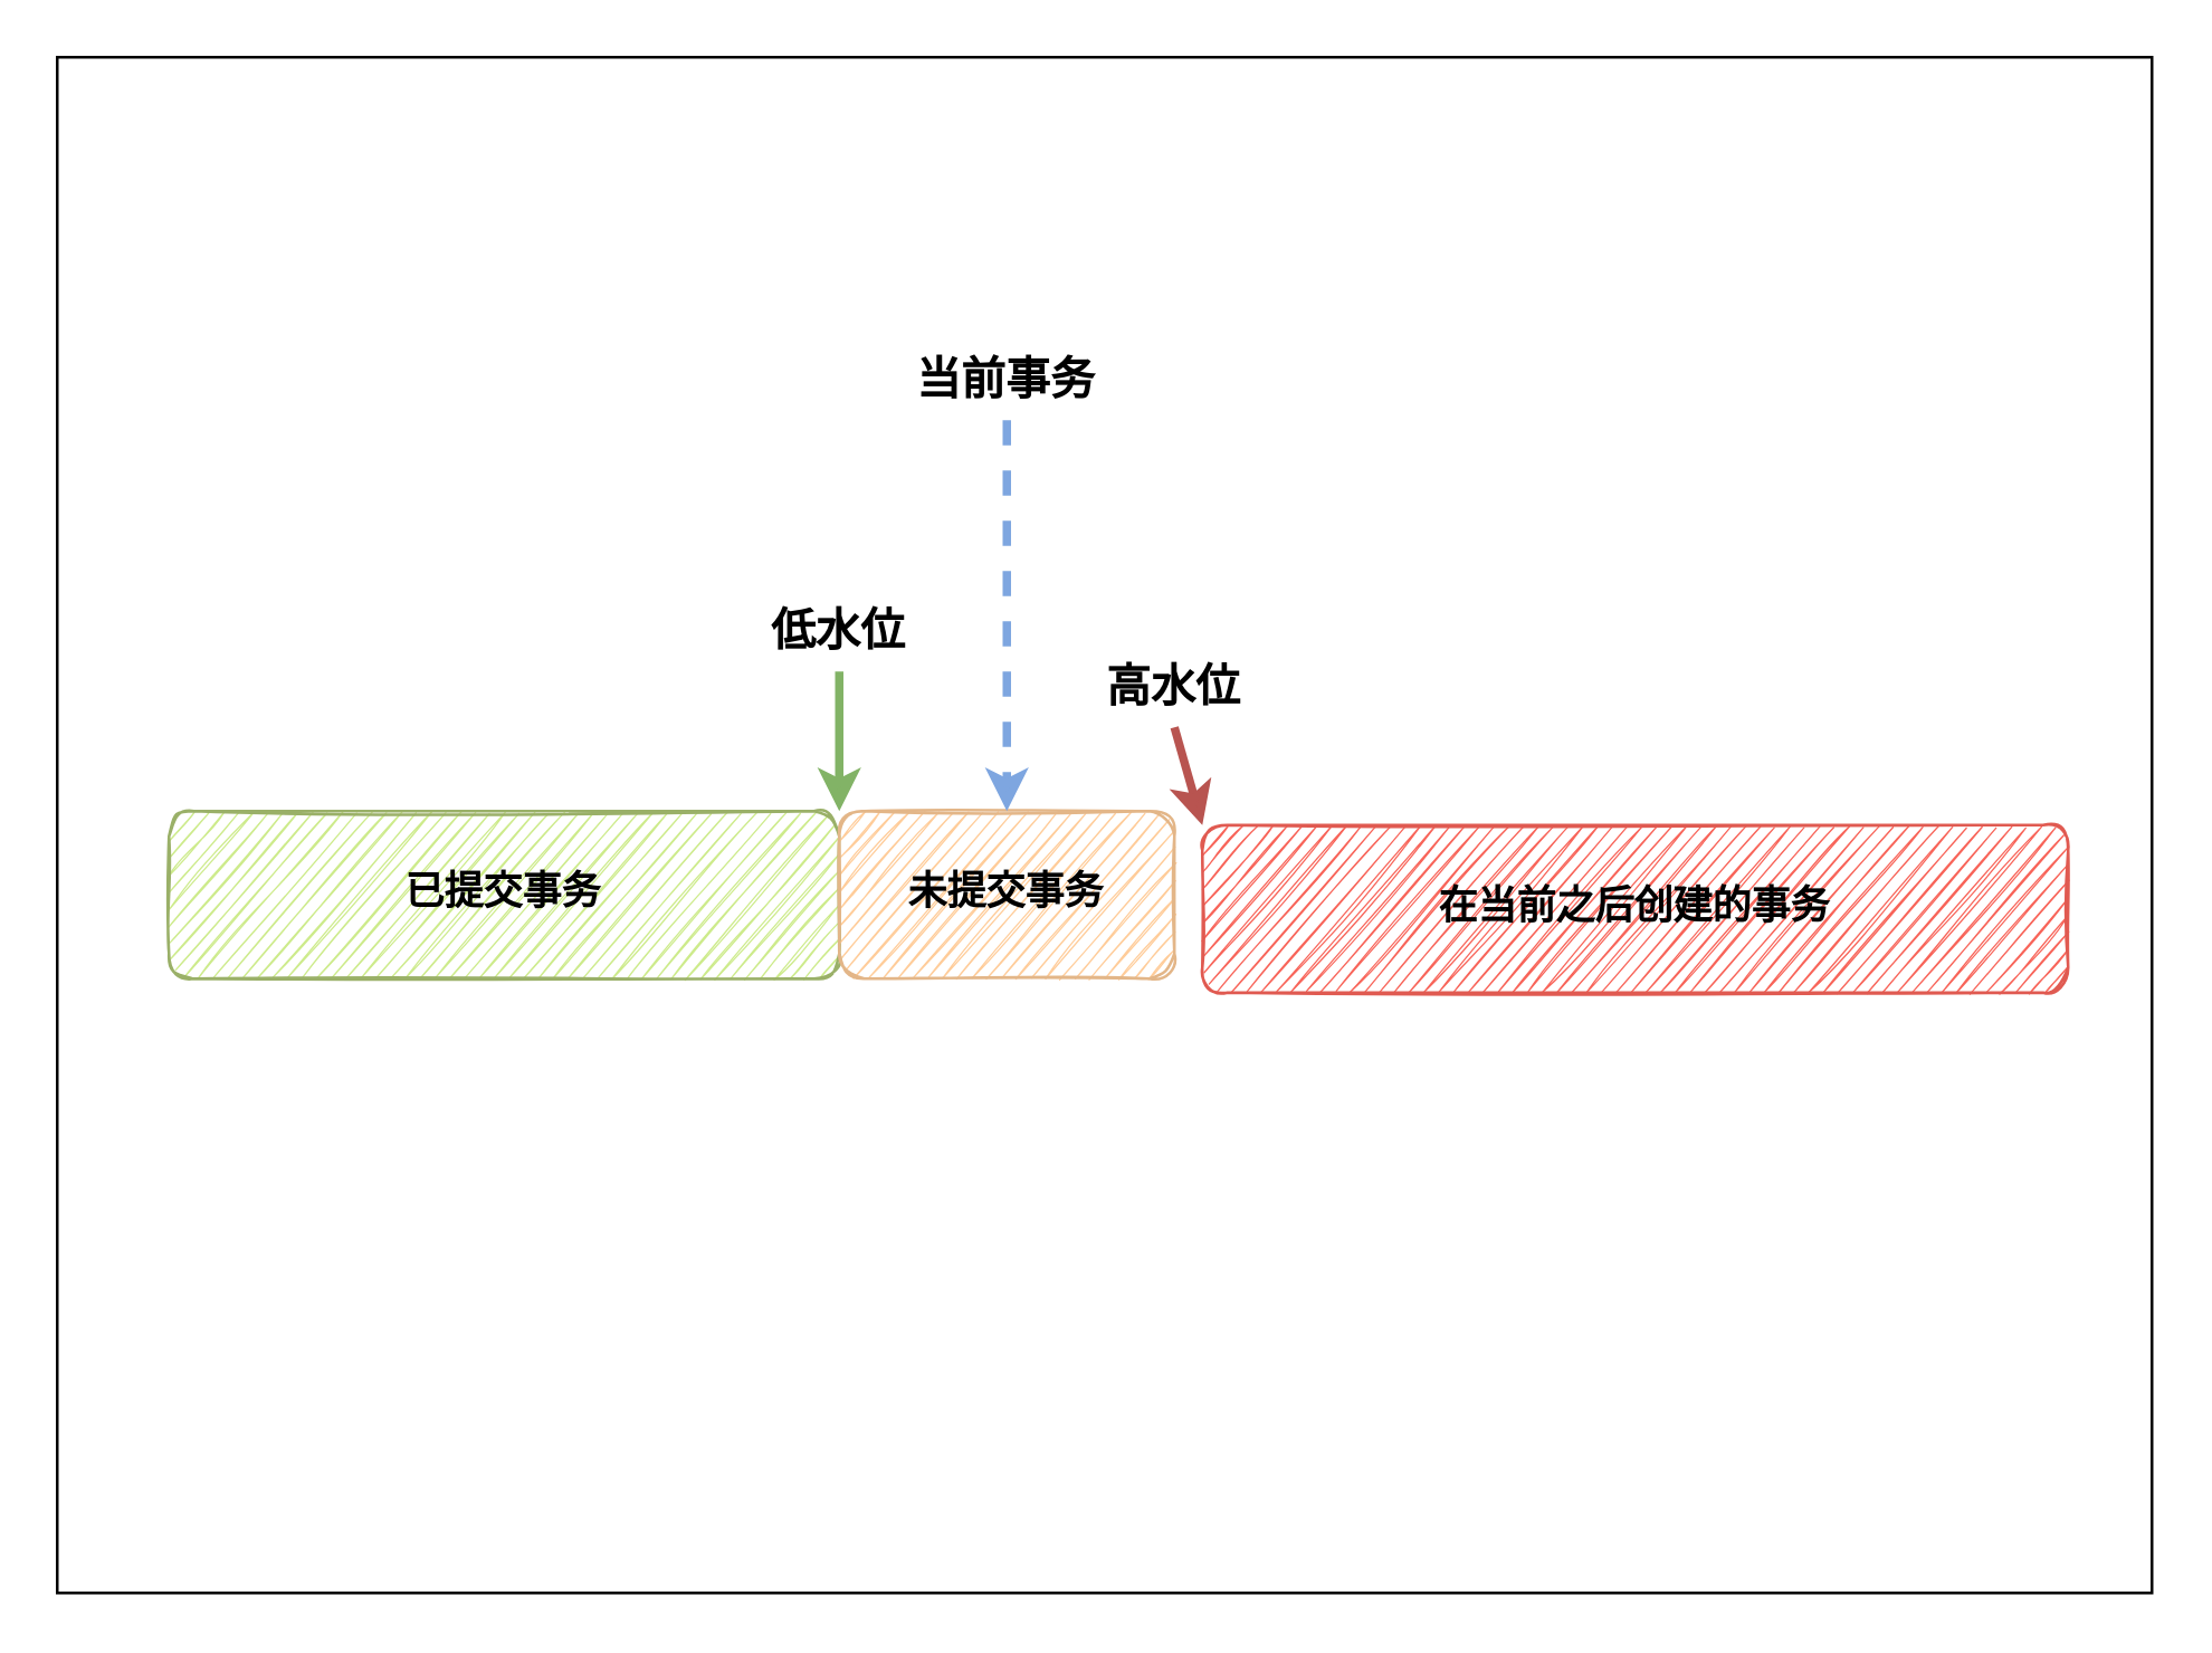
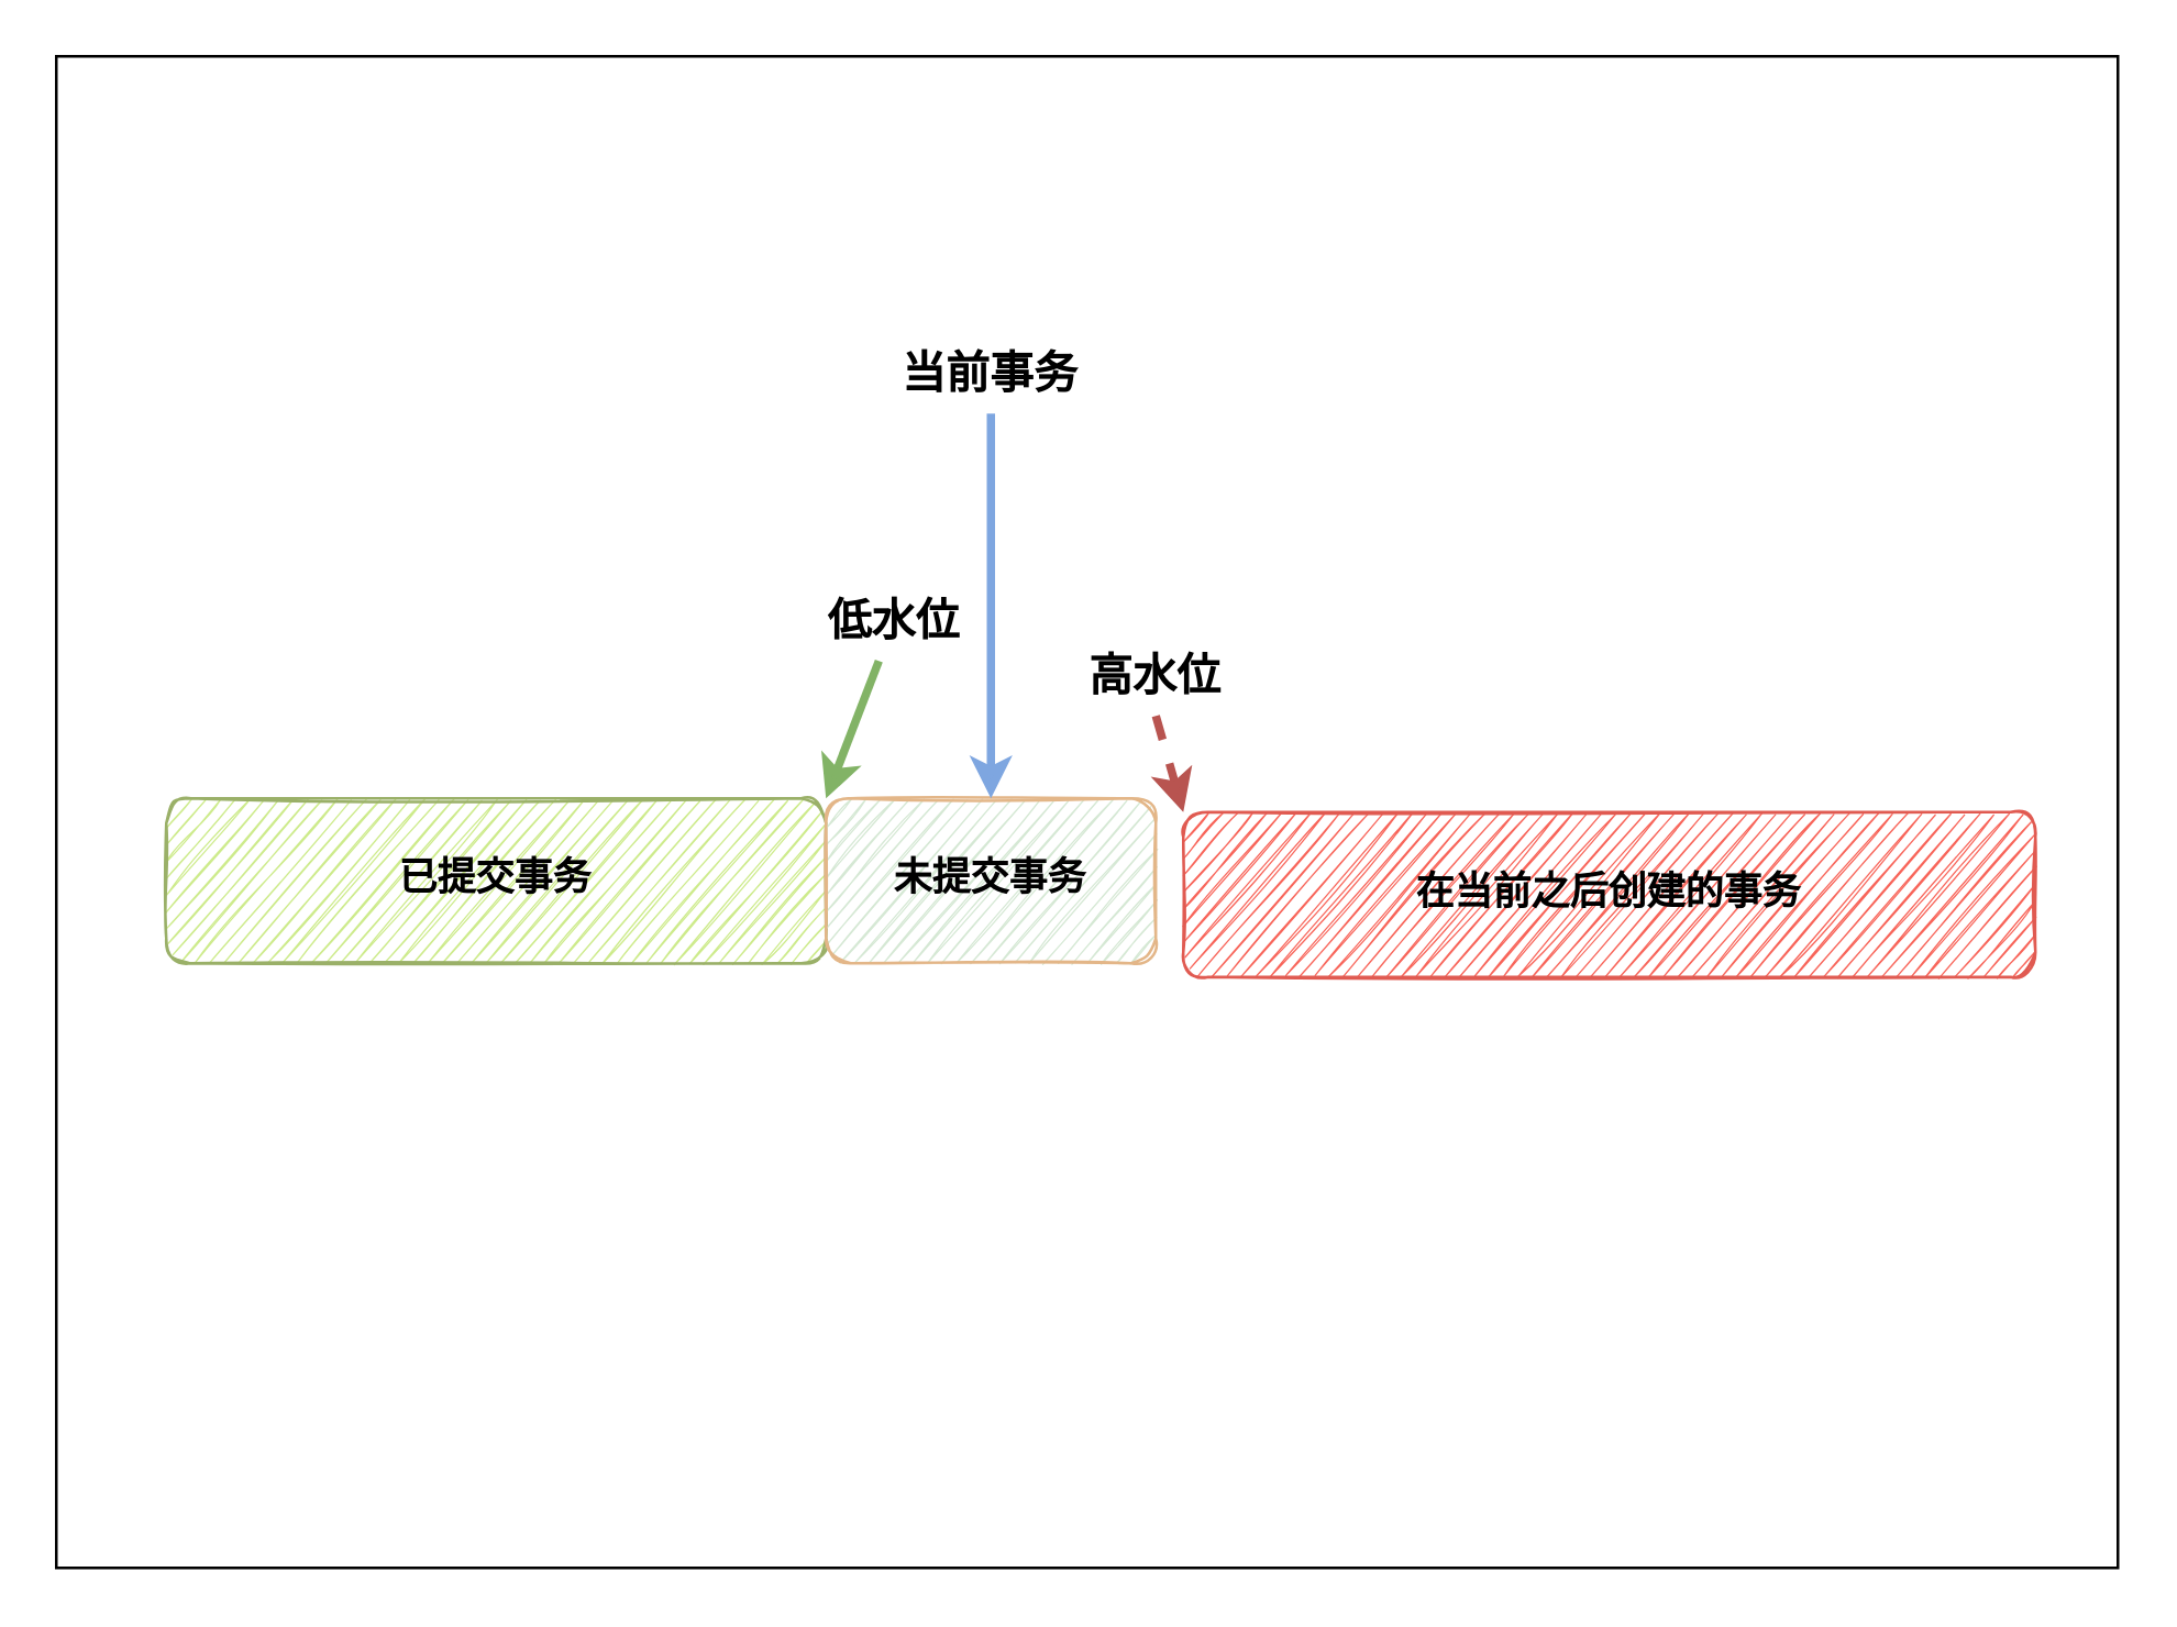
- <mxCell id="9" value="" style="endArrow=classic;html=1;rounded=0;fontFamily=Verdana;fontSize=16;spacing=6;strokeWidth=3;strokeColor=#7EA6E0;entryX=0.5;entryY=0;entryDx=0;entryDy=0;dashed=1;" edge="1" parent="1" source="8" target="4"><mxGeometry width="50" height="50" relative="1" as="geometry"><mxPoint x="359.41" y="150" as="sourcePoint" /><mxPoint x="359.41" y="260" as="targetPoint" /></mxGeometry></mxCell>
+ <mxCell id="9" value="" style="endArrow=classic;html=1;rounded=0;fontFamily=Verdana;fontSize=16;spacing=6;strokeWidth=3;strokeColor=#7EA6E0;entryX=0.5;entryY=0;entryDx=0;entryDy=0;" edge="1" parent="1" source="8" target="4"><mxGeometry width="50" height="50" relative="1" as="geometry"><mxPoint x="359.41" y="150" as="sourcePoint" /><mxPoint x="359.41" y="260" as="targetPoint" /></mxGeometry></mxCell>
- <mxCell id="6" value="低水位" style="text;html=1;strokeColor=none;fillColor=none;align=center;verticalAlign=middle;whiteSpace=wrap;rounded=0;sketch=1;fontFamily=Verdana;fontSize=16;fontStyle=1" vertex="1" parent="1"><mxGeometry x="270" y="210" width="60" height="30" as="geometry" /></mxCell>
+ <mxCell id="6" value="低水位" style="text;html=1;strokeColor=none;fillColor=none;align=center;verticalAlign=middle;whiteSpace=wrap;rounded=0;sketch=1;fontFamily=Verdana;fontSize=16;fontStyle=1" vertex="1" parent="1"><mxGeometry x="295" y="210" width="60" height="30" as="geometry" /></mxCell>
- <mxCell id="10" value="" style="endArrow=classic;html=1;rounded=0;fontFamily=Verdana;fontSize=16;spacing=6;strokeWidth=3;strokeColor=#b85450;entryX=0;entryY=0;entryDx=0;entryDy=0;exitX=0.5;exitY=1;exitDx=0;exitDy=0;fillColor=#f8cecc;" edge="1" parent="1" source="7" target="5"><mxGeometry width="50" height="50" relative="1" as="geometry"><mxPoint x="370" y="160" as="sourcePoint" /><mxPoint x="370" y="300" as="targetPoint" /></mxGeometry></mxCell>
+ <mxCell id="10" value="" style="endArrow=classic;html=1;rounded=0;fontFamily=Verdana;fontSize=16;spacing=6;strokeWidth=3;strokeColor=#b85450;entryX=0;entryY=0;entryDx=0;entryDy=0;exitX=0.5;exitY=1;exitDx=0;exitDy=0;fillColor=#f8cecc;dashed=1;" edge="1" parent="1" source="7" target="5"><mxGeometry width="50" height="50" relative="1" as="geometry"><mxPoint x="370" y="160" as="sourcePoint" /><mxPoint x="370" y="300" as="targetPoint" /></mxGeometry></mxCell>
- <mxCell id="4" value="未提交事务" style="rounded=1;whiteSpace=wrap;html=1;fillColor=#ffcc99;strokeColor=#E3B688;sketch=1;fontStyle=1;fontFamily=Verdana;fontSize=14;" vertex="1" parent="1"><mxGeometry x="300" y="290" width="120" height="60" as="geometry" /></mxCell>
+ <mxCell id="4" value="未提交事务" style="rounded=1;whiteSpace=wrap;html=1;fillColor=#d5e8d4;strokeColor=#E3B688;sketch=1;fontStyle=1;fontFamily=Verdana;fontSize=14;" vertex="1" parent="1"><mxGeometry x="300" y="290" width="120" height="60" as="geometry" /></mxCell>
